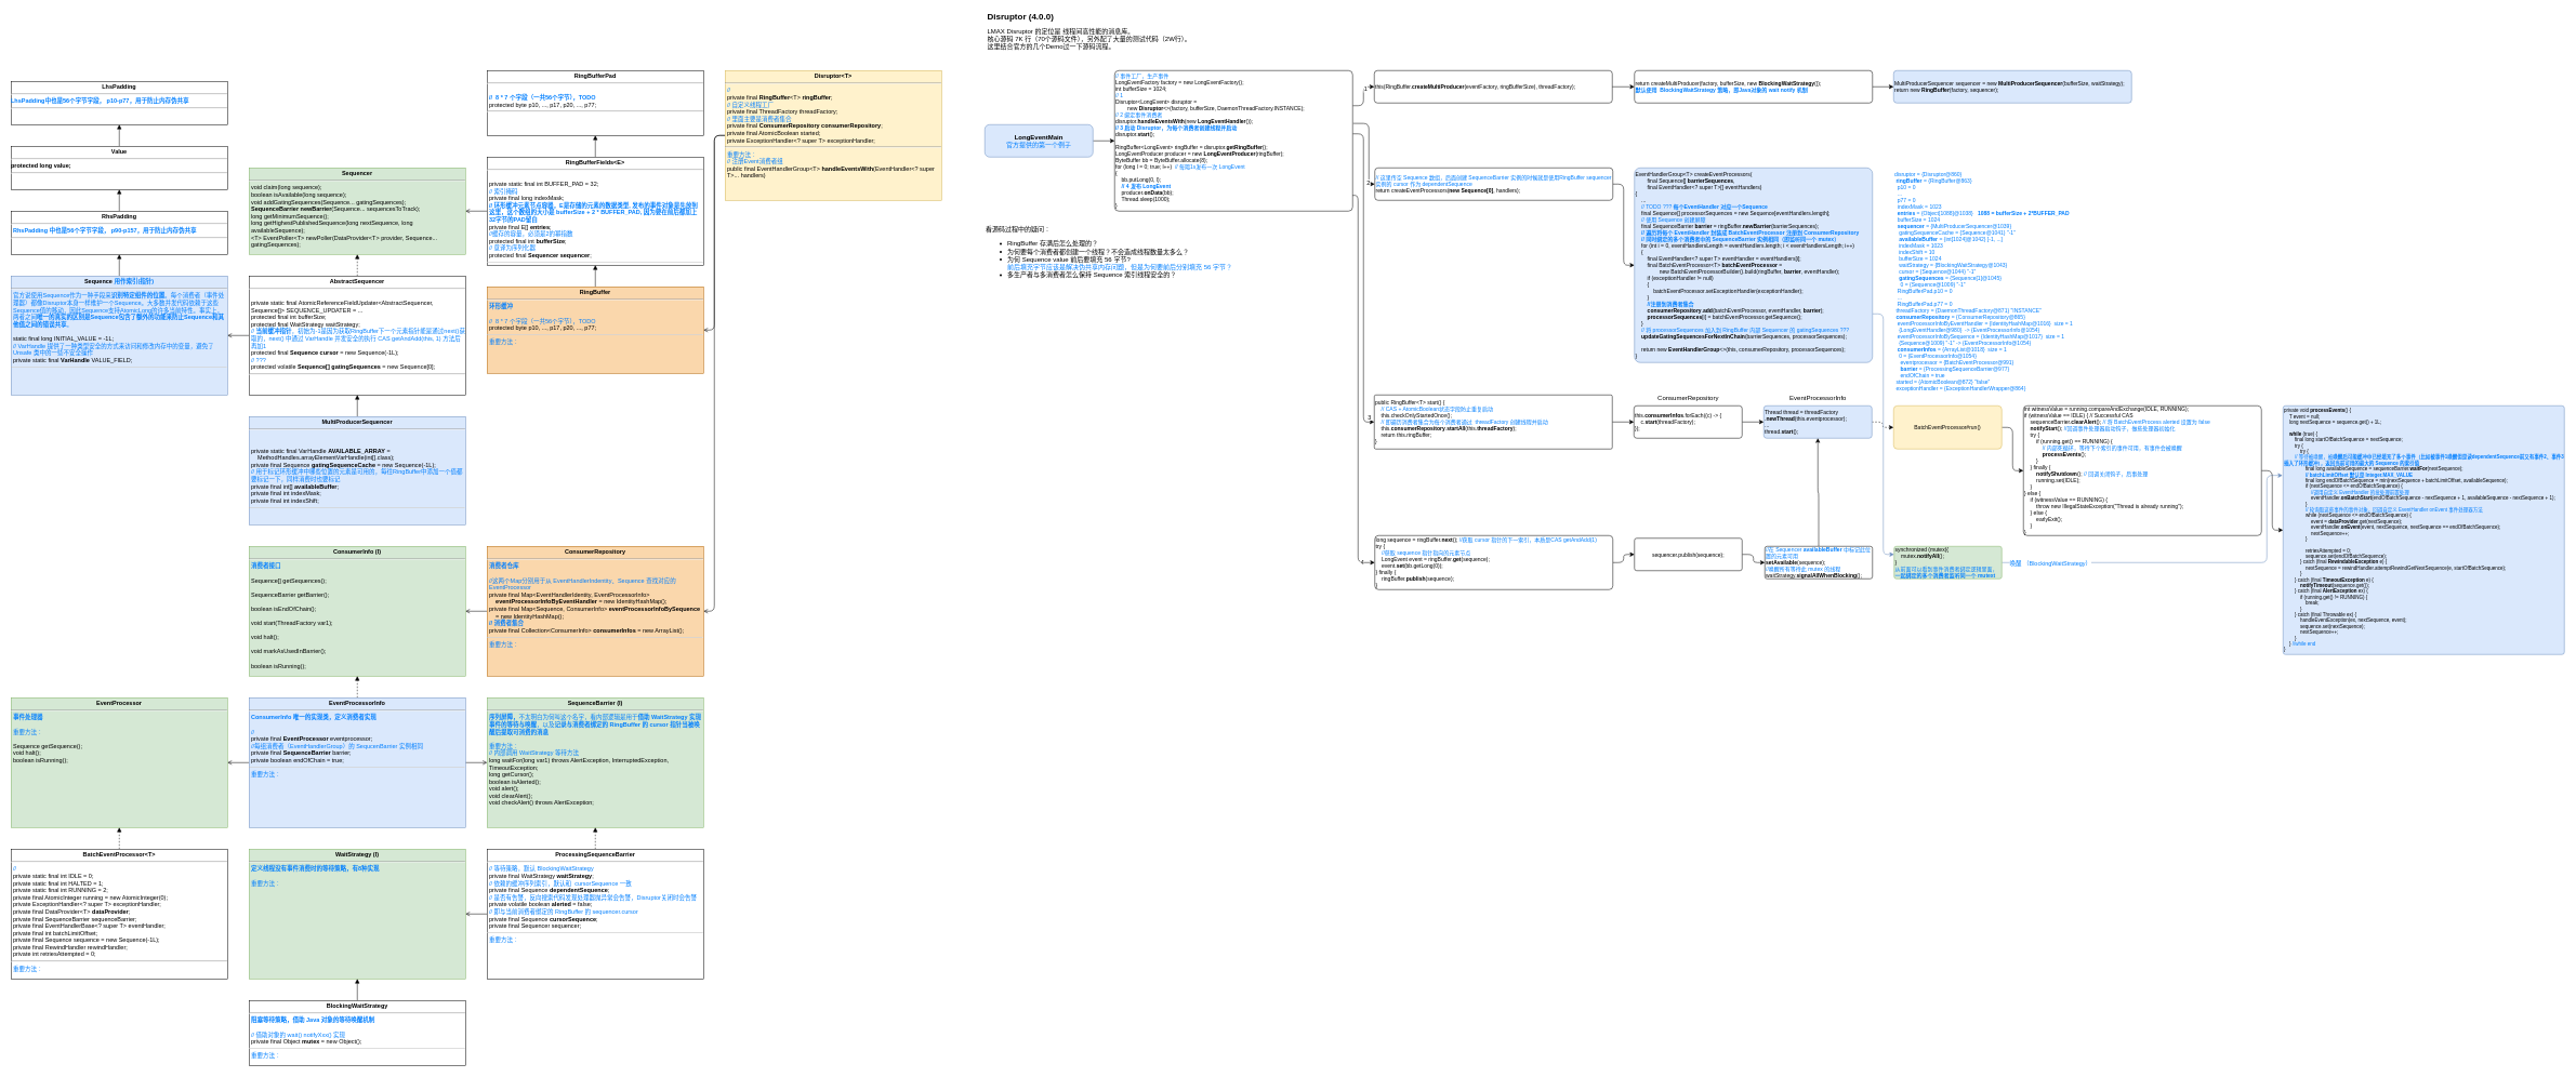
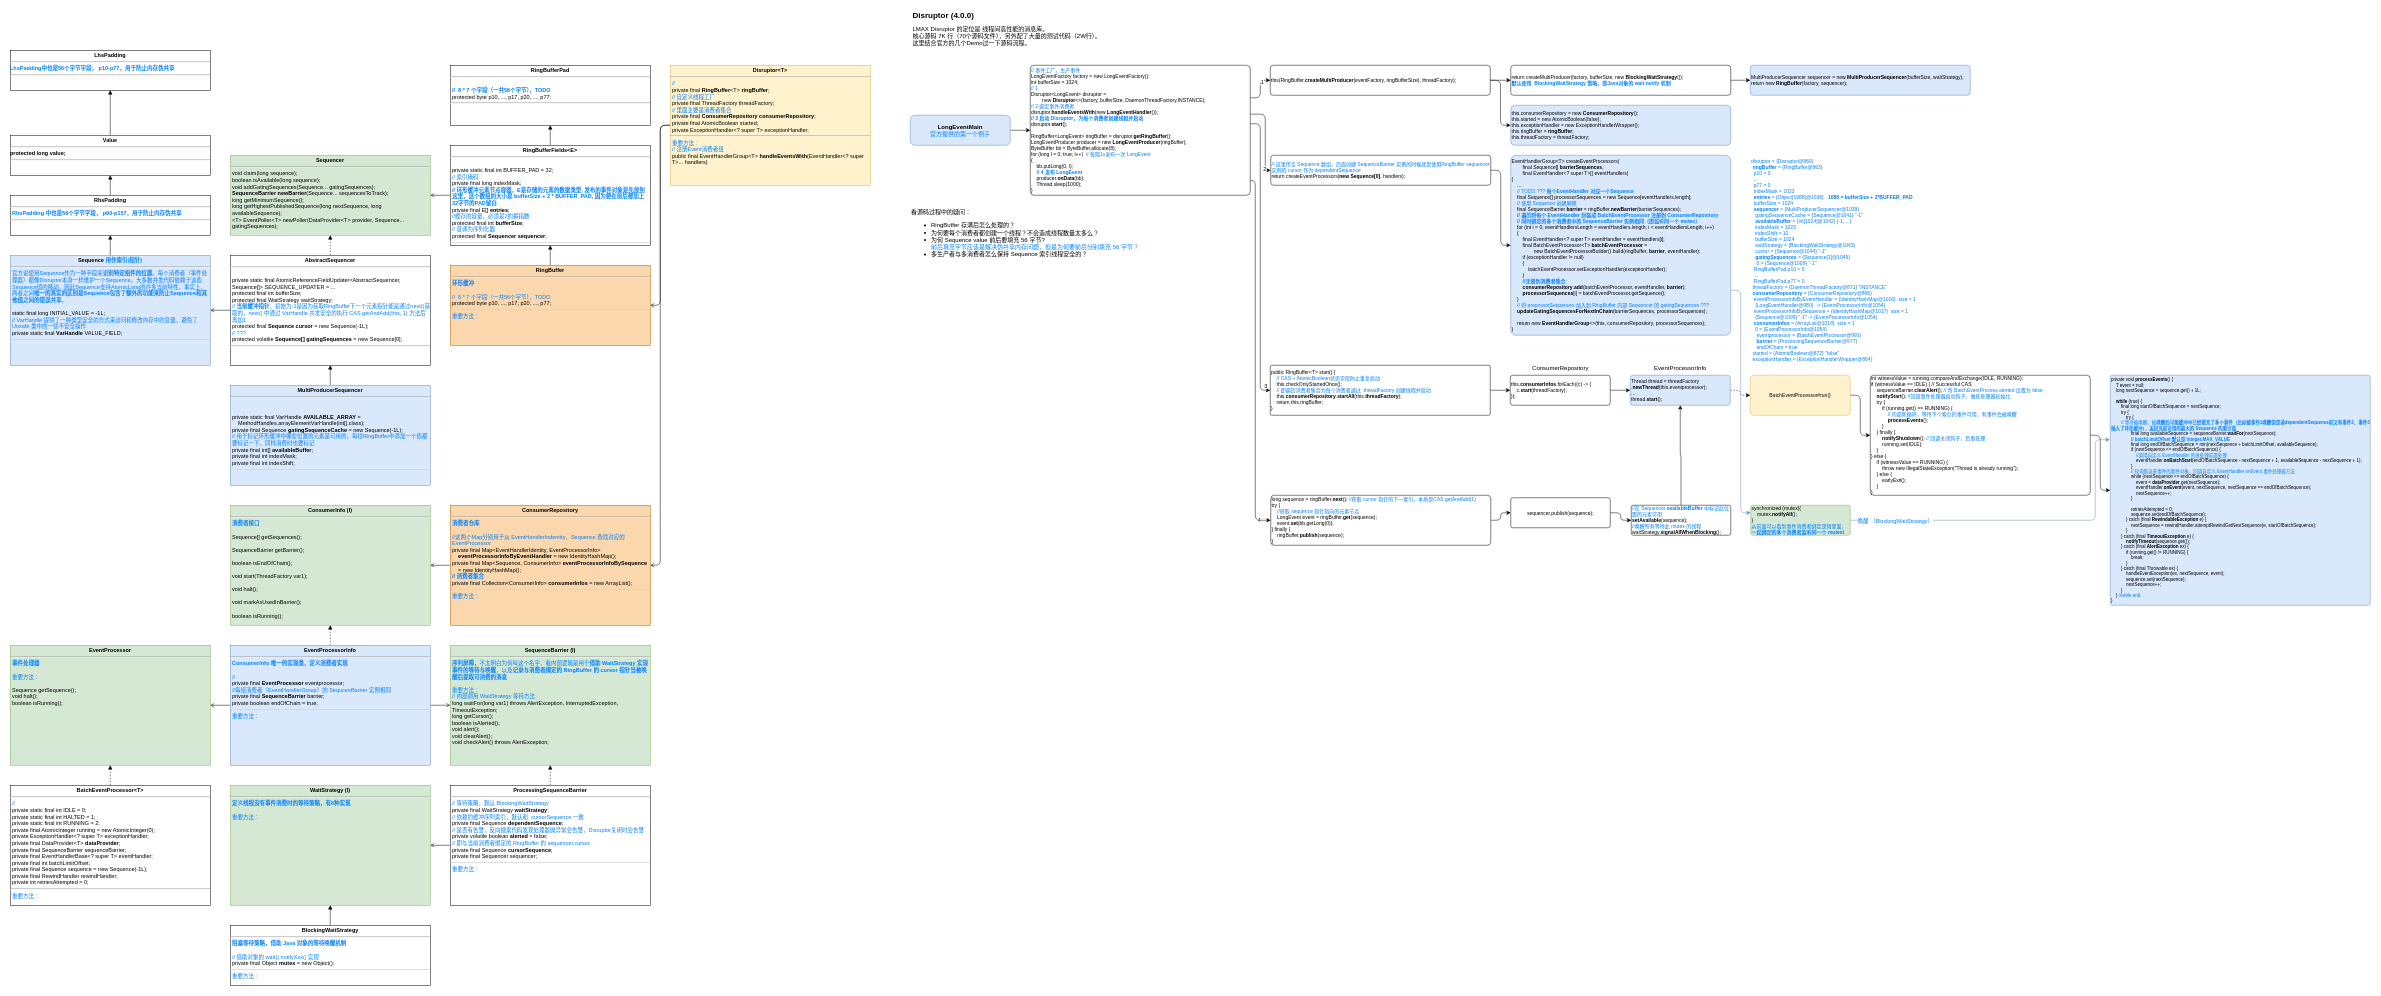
- <mxCell id="60" value="&lt;p style=&quot;margin: 4px 0px 0px; text-align: center;&quot;&gt;&lt;b&gt;LhsPadding&lt;/b&gt;&lt;br style=&quot;font-size: 11px;&quot;&gt;&lt;/p&gt;&lt;hr style=&quot;font-size: 11px;&quot;&gt;&lt;font color=&quot;#007fff&quot;&gt;&lt;b&gt;LhsPadding&lt;/b&gt;&lt;/font&gt;&lt;b style=&quot;background-color: initial;&quot;&gt;&lt;font color=&quot;#007fff&quot;&gt;中也是56个字节字段， p10-p77，用于防止内存伪共享&lt;br&gt;&lt;/font&gt;&lt;/b&gt;&lt;hr style=&quot;font-size: 11px;&quot;&gt;&lt;p style=&quot;margin: 0px 0px 0px 4px; font-size: 11px;&quot;&gt;&lt;br&gt;&lt;/p&gt;" style="verticalAlign=top;align=left;overflow=fill;fontSize=11;fontFamily=Helvetica;html=1;whiteSpace=wrap;" vertex="1" parent="1"><mxGeometry x="20" y="150" width="400" height="80" as="geometry" /></mxCell>
+ <mxCell id="60" value="&lt;p style=&quot;margin: 4px 0px 0px; text-align: center;&quot;&gt;&lt;b&gt;LhsPadding&lt;/b&gt;&lt;br style=&quot;font-size: 11px;&quot;&gt;&lt;/p&gt;&lt;hr style=&quot;font-size: 11px;&quot;&gt;&lt;font color=&quot;#007fff&quot;&gt;&lt;b&gt;LhsPadding&lt;/b&gt;&lt;/font&gt;&lt;b style=&quot;background-color: initial;&quot;&gt;&lt;font color=&quot;#007fff&quot;&gt;中也是56个字节字段， p10-p77，用于防止内存伪共享&lt;br&gt;&lt;/font&gt;&lt;/b&gt;&lt;hr style=&quot;font-size: 11px;&quot;&gt;&lt;p style=&quot;margin: 0px 0px 0px 4px; font-size: 11px;&quot;&gt;&lt;br&gt;&lt;/p&gt;" style="verticalAlign=top;align=left;overflow=fill;fontSize=11;fontFamily=Helvetica;html=1;whiteSpace=wrap;" vertex="1" parent="1"><mxGeometry x="20" y="100" width="400" height="80" as="geometry" /></mxCell>
+ <mxCell id="38" style="edgeStyle=orthogonalEdgeStyle;rounded=1;orthogonalLoop=1;jettySize=auto;html=1;exitX=1;exitY=0.5;exitDx=0;exitDy=0;entryX=0;entryY=0.5;entryDx=0;entryDy=0;" edge="1" parent="1" source="39" target="40"><mxGeometry relative="1" as="geometry" /></mxCell>
+ <mxCell id="40" value="&lt;div&gt;this.consumerRepository = new &lt;b&gt;ConsumerRepository&lt;/b&gt;();&lt;/div&gt;&lt;div&gt;this.started = new AtomicBoolean(false);&lt;/div&gt;&lt;div&gt;this.exceptionHandler = new ExceptionHandlerWrapper();&lt;/div&gt;&lt;div&gt;this.ringBuffer = &lt;b&gt;ringBuffer&lt;/b&gt;;&lt;/div&gt;&lt;div&gt;this.threadFactory = threadFactory;&lt;/div&gt;" style="rounded=1;whiteSpace=wrap;html=1;fontSize=10;align=left;arcSize=10;fillColor=#dae8fc;strokeColor=#6c8ebf;" vertex="1" parent="1"><mxGeometry x="3021" y="210" width="440" height="80" as="geometry" /></mxCell>
